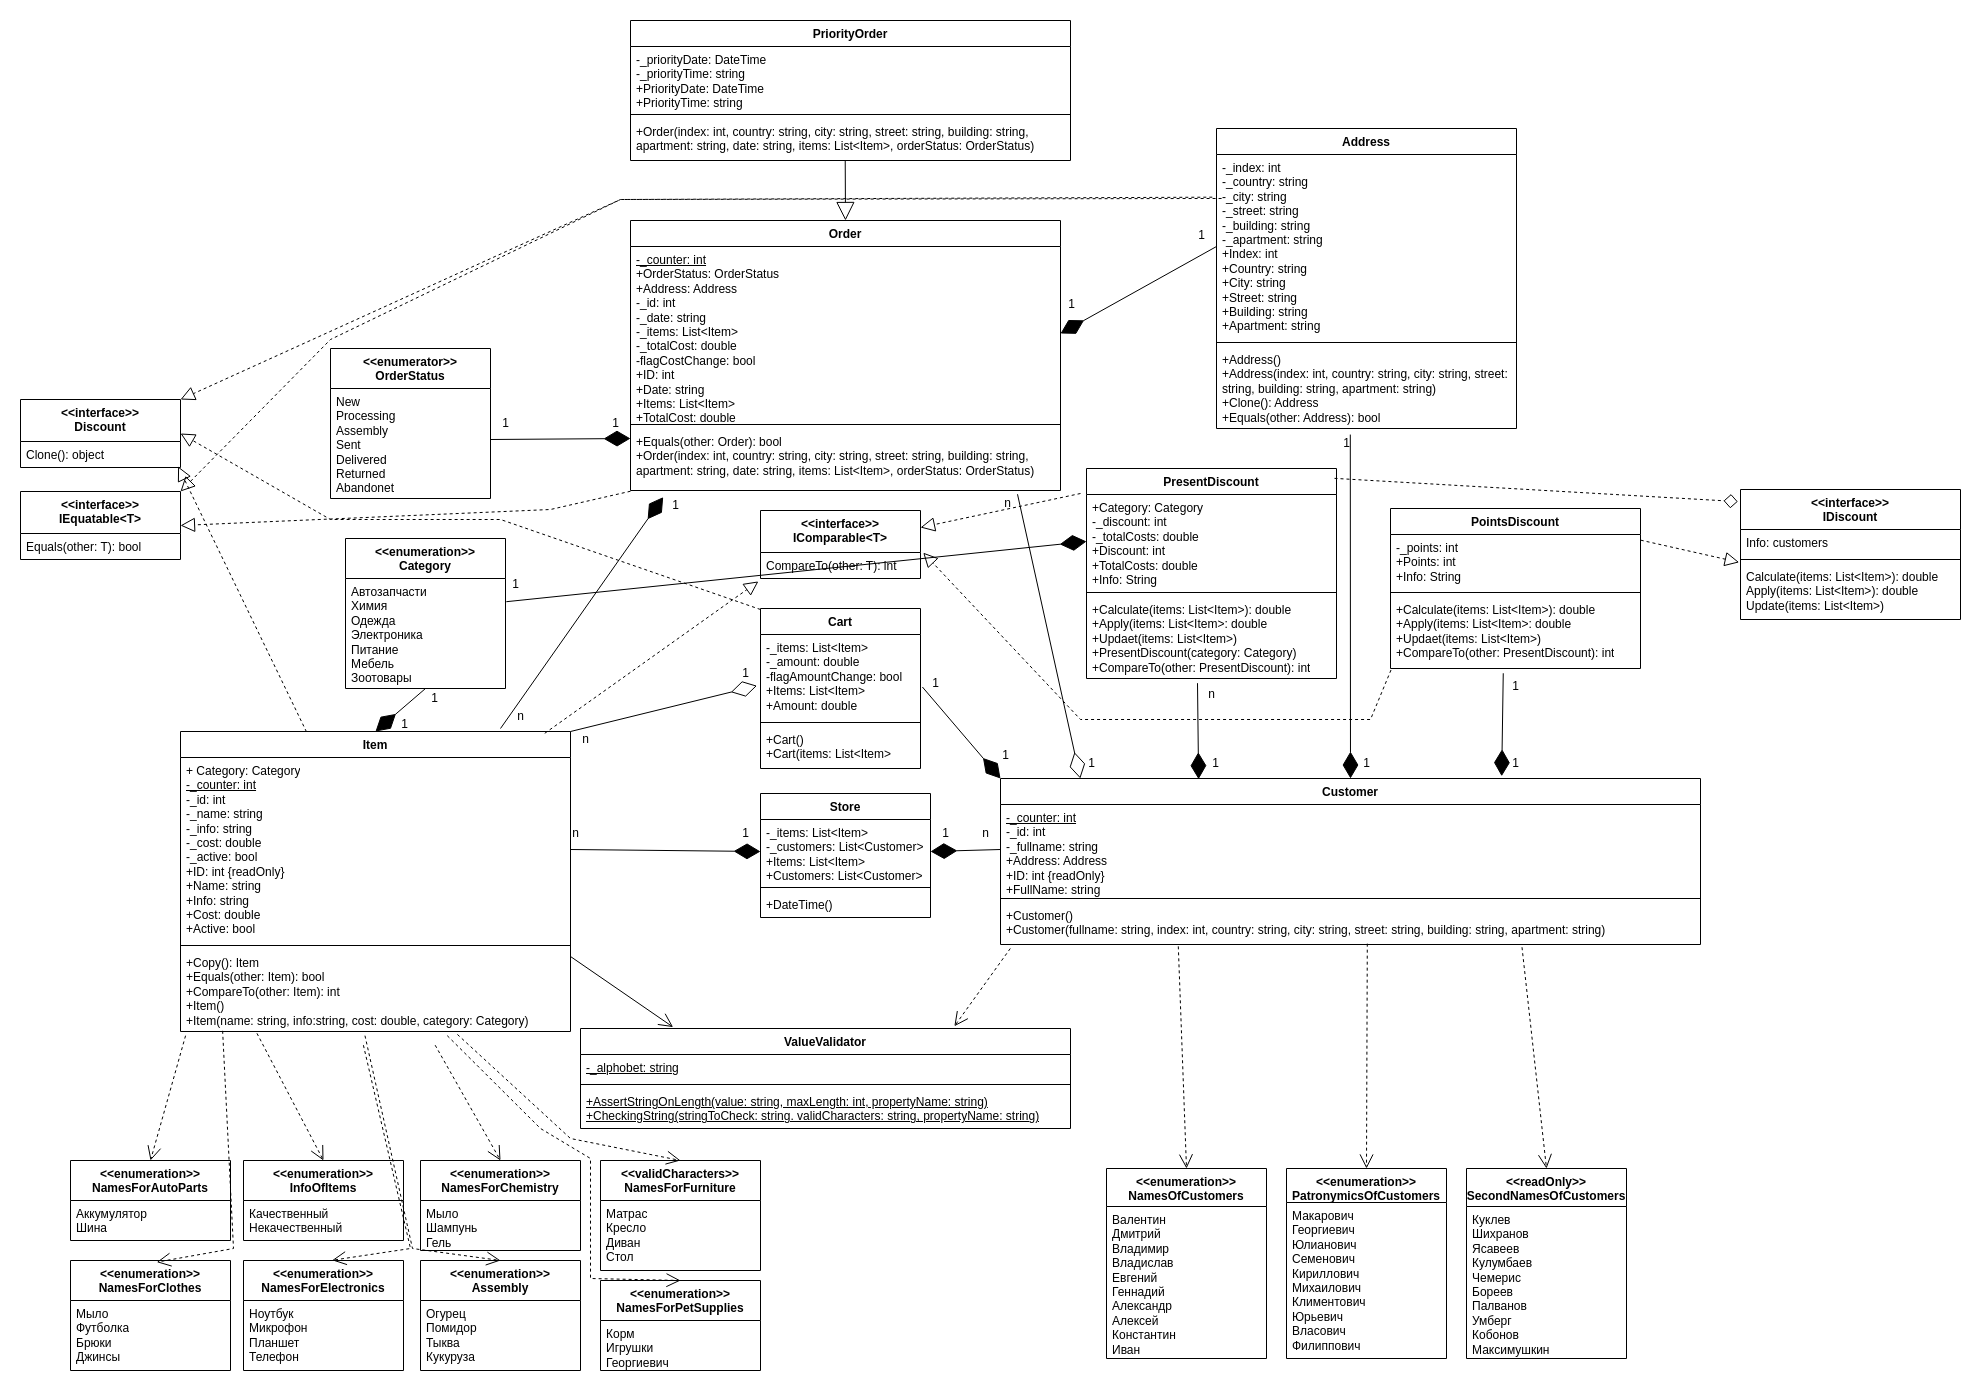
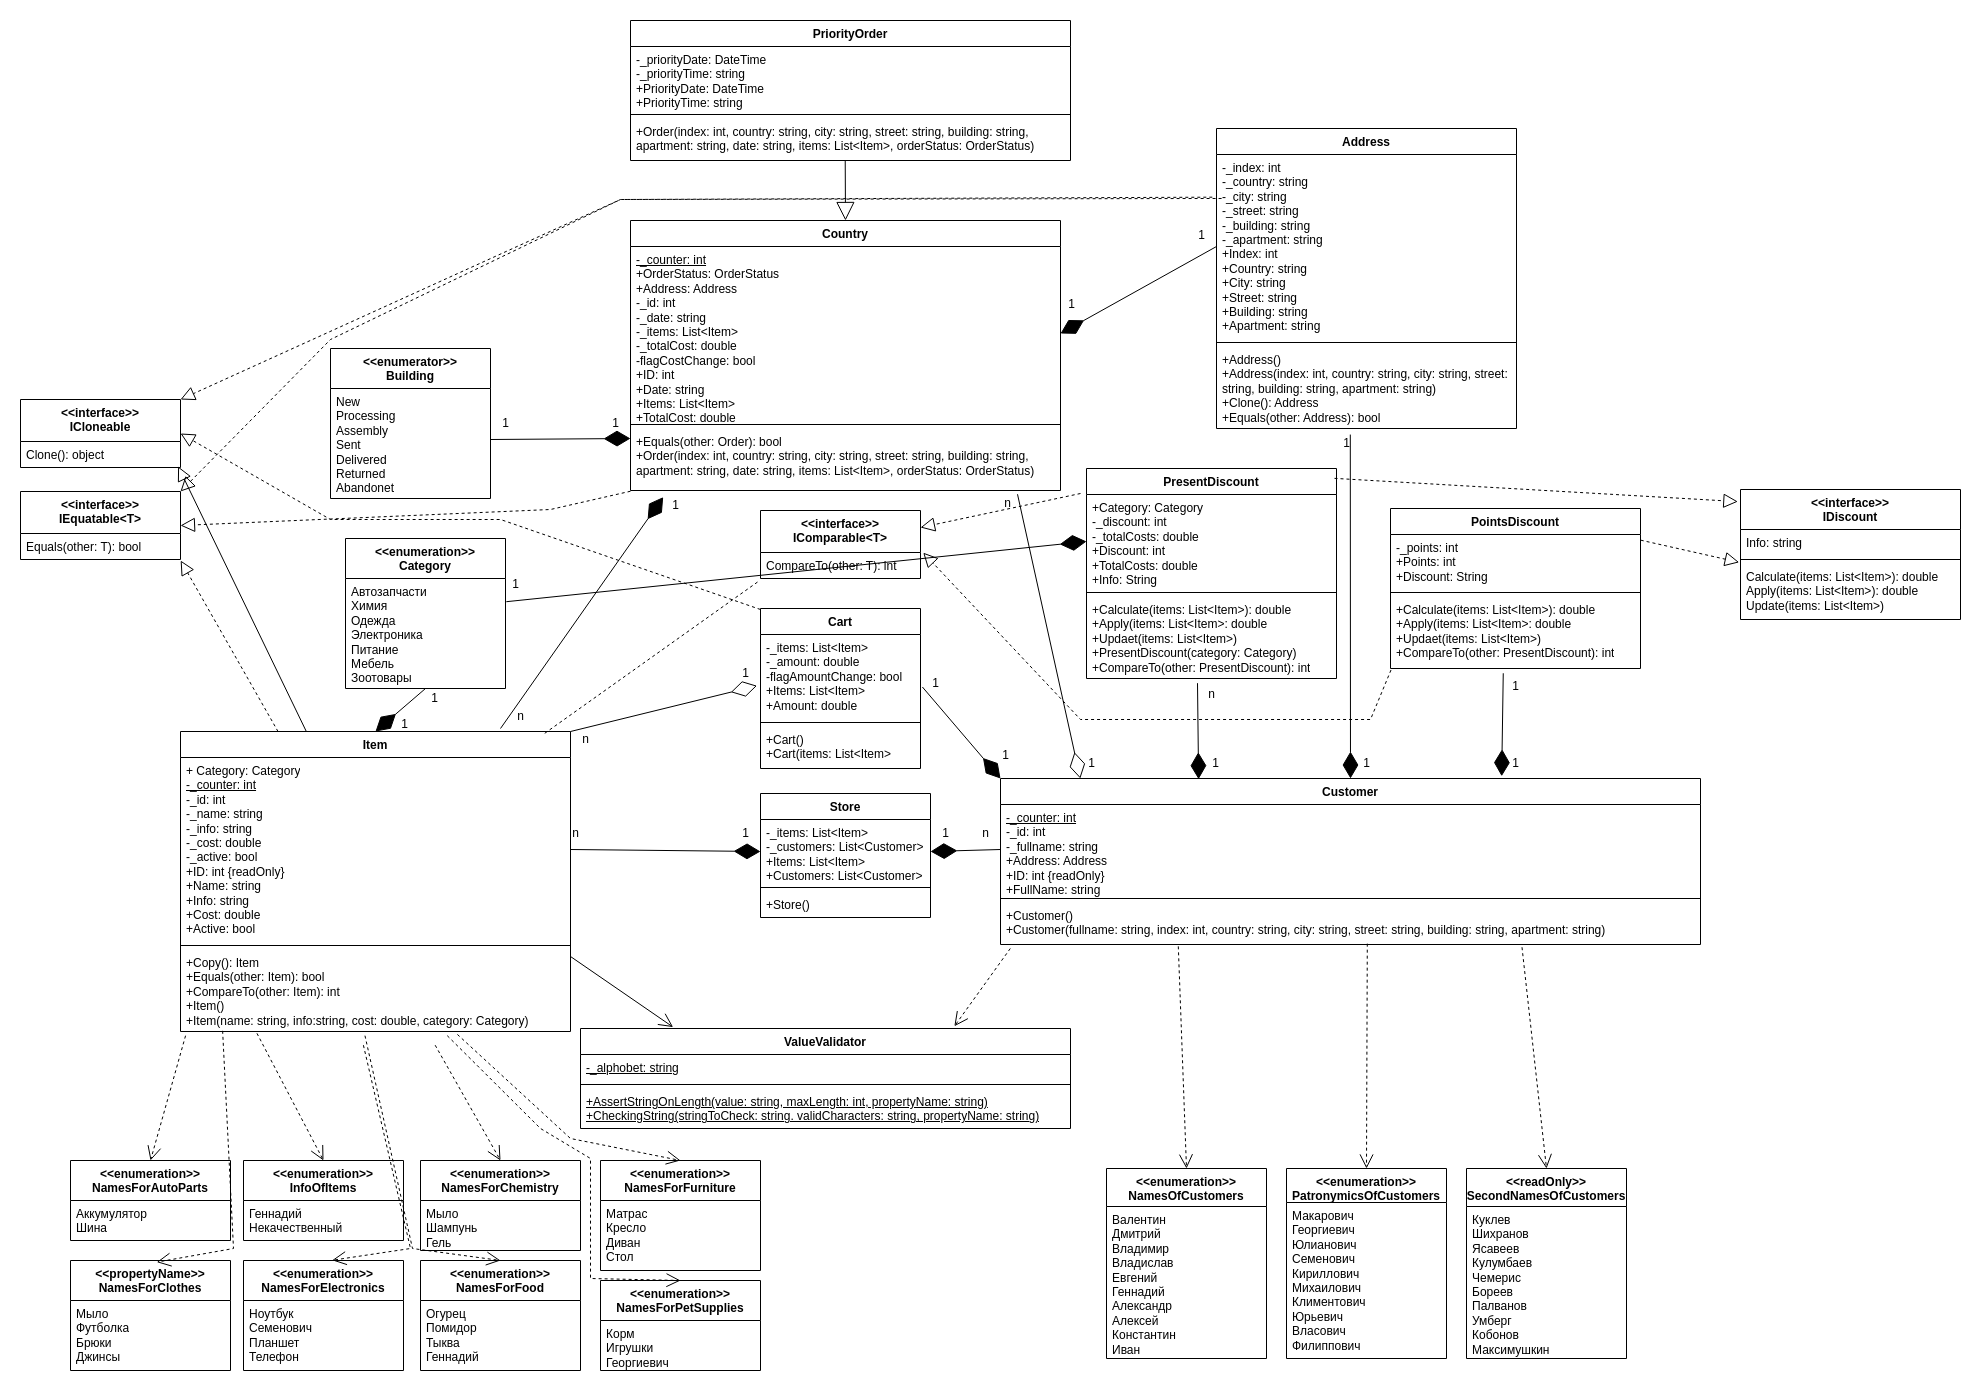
- <mxCell id="62" value="Order" style="swimlane;fontStyle=1;align=center;verticalAlign=top;childLayout=stackLayout;horizontal=1;startSize=26;horizontalStack=0;resizeParent=1;resizeParentMax=0;resizeLast=0;collapsible=1;marginBottom=0;whiteSpace=wrap;html=1;" parent="1" vertex="1"><mxGeometry x="630" y="220" width="430" height="270" as="geometry" /></mxCell>
+ <mxCell id="62" value="Country" style="swimlane;fontStyle=1;align=center;verticalAlign=top;childLayout=stackLayout;horizontal=1;startSize=26;horizontalStack=0;resizeParent=1;resizeParentMax=0;resizeLast=0;collapsible=1;marginBottom=0;whiteSpace=wrap;html=1;" parent="1" vertex="1"><mxGeometry x="630" y="220" width="430" height="270" as="geometry" /></mxCell>
- <mxCell id="60" value="&amp;lt;&amp;lt;enumerator&amp;gt;&amp;gt;&lt;div&gt;OrderStatus&lt;/div&gt;" style="swimlane;fontStyle=1;align=center;verticalAlign=top;childLayout=stackLayout;horizontal=1;startSize=40;horizontalStack=0;resizeParent=1;resizeParentMax=0;resizeLast=0;collapsible=1;marginBottom=0;whiteSpace=wrap;html=1;" parent="1" vertex="1"><mxGeometry x="330" y="348" width="160" height="150" as="geometry" /></mxCell>
+ <mxCell id="60" value="&amp;lt;&amp;lt;enumerator&amp;gt;&amp;gt;&lt;div&gt;Building&lt;/div&gt;" style="swimlane;fontStyle=1;align=center;verticalAlign=top;childLayout=stackLayout;horizontal=1;startSize=40;horizontalStack=0;resizeParent=1;resizeParentMax=0;resizeLast=0;collapsible=1;marginBottom=0;whiteSpace=wrap;html=1;" parent="1" vertex="1"><mxGeometry x="330" y="348" width="160" height="150" as="geometry" /></mxCell>
- <mxCell id="129" value="&amp;lt;&amp;lt;interface&amp;gt;&amp;gt;&lt;div&gt;Discount&lt;/div&gt;" style="swimlane;fontStyle=1;align=center;verticalAlign=top;childLayout=stackLayout;horizontal=1;startSize=42;horizontalStack=0;resizeParent=1;resizeParentMax=0;resizeLast=0;collapsible=1;marginBottom=0;whiteSpace=wrap;html=1;" parent="1" vertex="1"><mxGeometry x="20" y="399" width="160" height="68" as="geometry" /></mxCell>
+ <mxCell id="129" value="&amp;lt;&amp;lt;interface&amp;gt;&amp;gt;&lt;div&gt;ICloneable&lt;/div&gt;" style="swimlane;fontStyle=1;align=center;verticalAlign=top;childLayout=stackLayout;horizontal=1;startSize=42;horizontalStack=0;resizeParent=1;resizeParentMax=0;resizeLast=0;collapsible=1;marginBottom=0;whiteSpace=wrap;html=1;" parent="1" vertex="1"><mxGeometry x="20" y="399" width="160" height="68" as="geometry" /></mxCell>
- <mxCell id="127" value="" style="endArrow=diamond;dashed=1;endFill=0;endSize=12;html=1;rounded=0;entryX=-0.012;entryY=0.093;entryDx=0;entryDy=0;exitX=0.992;exitY=0.047;exitDx=0;exitDy=0;exitPerimeter=0;entryPerimeter=0;" parent="1" source="106" target="123" edge="1"><mxGeometry width="160" relative="1" as="geometry"><mxPoint x="1330" y="529" as="sourcePoint" /><mxPoint x="1490" y="529" as="targetPoint" /></mxGeometry></mxCell>
+ <mxCell id="127" value="" style="endArrow=block;dashed=1;endFill=0;endSize=12;html=1;rounded=0;entryX=-0.012;entryY=0.093;entryDx=0;entryDy=0;exitX=0.992;exitY=0.047;exitDx=0;exitDy=0;exitPerimeter=0;entryPerimeter=0;" parent="1" source="106" target="123" edge="1"><mxGeometry width="160" relative="1" as="geometry"><mxPoint x="1330" y="529" as="sourcePoint" /><mxPoint x="1490" y="529" as="targetPoint" /></mxGeometry></mxCell>
- <mxCell id="124" value="Info: customers" style="text;strokeColor=none;fillColor=none;align=left;verticalAlign=top;spacingLeft=4;spacingRight=4;overflow=hidden;rotatable=0;points=[[0,0.5],[1,0.5]];portConstraint=eastwest;whiteSpace=wrap;html=1;" parent="123" vertex="1"><mxGeometry y="40" width="220" height="26" as="geometry" /></mxCell>
+ <mxCell id="124" value="Info: string" style="text;strokeColor=none;fillColor=none;align=left;verticalAlign=top;spacingLeft=4;spacingRight=4;overflow=hidden;rotatable=0;points=[[0,0.5],[1,0.5]];portConstraint=eastwest;whiteSpace=wrap;html=1;" parent="123" vertex="1"><mxGeometry y="40" width="220" height="26" as="geometry" /></mxCell>
- <mxCell id="103" value="-_points: int&lt;div&gt;+Points: int&lt;/div&gt;&lt;div&gt;+Info: String&lt;/div&gt;" style="text;strokeColor=none;fillColor=none;align=left;verticalAlign=top;spacingLeft=4;spacingRight=4;overflow=hidden;rotatable=0;points=[[0,0.5],[1,0.5]];portConstraint=eastwest;whiteSpace=wrap;html=1;" parent="102" vertex="1"><mxGeometry y="26" width="250" height="54" as="geometry" /></mxCell>
+ <mxCell id="103" value="-_points: int&lt;div&gt;+Points: int&lt;/div&gt;&lt;div&gt;+Discount: String&lt;/div&gt;" style="text;strokeColor=none;fillColor=none;align=left;verticalAlign=top;spacingLeft=4;spacingRight=4;overflow=hidden;rotatable=0;points=[[0,0.5],[1,0.5]];portConstraint=eastwest;whiteSpace=wrap;html=1;" parent="102" vertex="1"><mxGeometry y="26" width="250" height="54" as="geometry" /></mxCell>
- <mxCell id="138" value="" style="endArrow=block;dashed=1;endFill=0;endSize=12;html=1;rounded=0;entryX=-0.013;entryY=1.112;entryDx=0;entryDy=0;entryPerimeter=0;exitX=0.934;exitY=0.006;exitDx=0;exitDy=0;exitPerimeter=0;" parent="1" source="2" target="134" edge="1"><mxGeometry width="160" relative="1" as="geometry"><mxPoint x="50" y="729" as="sourcePoint" /><mxPoint x="210" y="729" as="targetPoint" /></mxGeometry></mxCell>
+ <mxCell id="138" value="" style="endArrow=none;dashed=1;endFill=0;endSize=12;html=1;rounded=0;entryX=-0.013;entryY=1.112;entryDx=0;entryDy=0;entryPerimeter=0;exitX=0.934;exitY=0.006;exitDx=0;exitDy=0;exitPerimeter=0;" parent="1" source="2" target="134" edge="1"><mxGeometry width="160" relative="1" as="geometry"><mxPoint x="50" y="729" as="sourcePoint" /><mxPoint x="210" y="729" as="targetPoint" /></mxGeometry></mxCell>
- <mxCell id="136" value="" style="endArrow=block;dashed=1;endFill=0;endSize=12;html=1;rounded=0;entryX=0.985;entryY=0.957;entryDx=0;entryDy=0;entryPerimeter=0;exitX=0.323;exitY=0.001;exitDx=0;exitDy=0;exitPerimeter=0;" parent="1" source="2" target="130" edge="1"><mxGeometry width="160" relative="1" as="geometry"><mxPoint x="260" y="689" as="sourcePoint" /><mxPoint x="420" y="689" as="targetPoint" /></mxGeometry></mxCell>
+ <mxCell id="136" value="" style="endArrow=block;dashed=0;endFill=0;endSize=12;html=1;rounded=0;entryX=0.985;entryY=0.957;entryDx=0;entryDy=0;entryPerimeter=0;exitX=0.323;exitY=0.001;exitDx=0;exitDy=0;exitPerimeter=0;" parent="1" source="2" target="130" edge="1"><mxGeometry width="160" relative="1" as="geometry"><mxPoint x="260" y="689" as="sourcePoint" /><mxPoint x="420" y="689" as="targetPoint" /></mxGeometry></mxCell>
+ <mxCell id="137" value="" style="endArrow=block;dashed=1;endFill=0;endSize=12;html=1;rounded=0;entryX=1.001;entryY=1.039;entryDx=0;entryDy=0;entryPerimeter=0;exitX=0.25;exitY=0;exitDx=0;exitDy=0;" parent="1" source="2" target="132" edge="1"><mxGeometry width="160" relative="1" as="geometry"><mxPoint x="200" y="707.82" as="sourcePoint" /><mxPoint x="360" y="707.82" as="targetPoint" /></mxGeometry></mxCell>
- <mxCell id="27" value="+DateTime()" style="text;strokeColor=none;fillColor=none;align=left;verticalAlign=top;spacingLeft=4;spacingRight=4;overflow=hidden;rotatable=0;points=[[0,0.5],[1,0.5]];portConstraint=eastwest;whiteSpace=wrap;html=1;" parent="24" vertex="1"><mxGeometry y="98" width="170" height="26" as="geometry" /></mxCell>
+ <mxCell id="27" value="+Store()" style="text;strokeColor=none;fillColor=none;align=left;verticalAlign=top;spacingLeft=4;spacingRight=4;overflow=hidden;rotatable=0;points=[[0,0.5],[1,0.5]];portConstraint=eastwest;whiteSpace=wrap;html=1;" parent="24" vertex="1"><mxGeometry y="98" width="170" height="26" as="geometry" /></mxCell>
- <mxCell id="49" value="&amp;lt;&amp;lt;validCharacters&amp;gt;&amp;gt;&lt;div&gt;NamesForFurniture&lt;/div&gt;" style="swimlane;fontStyle=1;align=center;verticalAlign=top;childLayout=stackLayout;horizontal=1;startSize=40;horizontalStack=0;resizeParent=1;resizeParentMax=0;resizeLast=0;collapsible=1;marginBottom=0;whiteSpace=wrap;html=1;" parent="1" vertex="1"><mxGeometry x="600" y="1160" width="160" height="110" as="geometry" /></mxCell>
+ <mxCell id="49" value="&amp;lt;&amp;lt;enumeration&amp;gt;&amp;gt;&lt;div&gt;NamesForFurniture&lt;/div&gt;" style="swimlane;fontStyle=1;align=center;verticalAlign=top;childLayout=stackLayout;horizontal=1;startSize=40;horizontalStack=0;resizeParent=1;resizeParentMax=0;resizeLast=0;collapsible=1;marginBottom=0;whiteSpace=wrap;html=1;" parent="1" vertex="1"><mxGeometry x="600" y="1160" width="160" height="110" as="geometry" /></mxCell>
- <mxCell id="38" value="Качественный&lt;div&gt;Некачественный&lt;/div&gt;" style="text;strokeColor=none;fillColor=none;align=left;verticalAlign=top;spacingLeft=4;spacingRight=4;overflow=hidden;rotatable=0;points=[[0,0.5],[1,0.5]];portConstraint=eastwest;whiteSpace=wrap;html=1;" parent="37" vertex="1"><mxGeometry y="40" width="160" height="40" as="geometry" /></mxCell>
+ <mxCell id="38" value="Геннадий&lt;div&gt;Некачественный&lt;/div&gt;" style="text;strokeColor=none;fillColor=none;align=left;verticalAlign=top;spacingLeft=4;spacingRight=4;overflow=hidden;rotatable=0;points=[[0,0.5],[1,0.5]];portConstraint=eastwest;whiteSpace=wrap;html=1;" parent="37" vertex="1"><mxGeometry y="40" width="160" height="40" as="geometry" /></mxCell>
- <mxCell id="43" value="&amp;lt;&amp;lt;enumeration&amp;gt;&amp;gt;&lt;div&gt;NamesForClothes&lt;/div&gt;" style="swimlane;fontStyle=1;align=center;verticalAlign=top;childLayout=stackLayout;horizontal=1;startSize=40;horizontalStack=0;resizeParent=1;resizeParentMax=0;resizeLast=0;collapsible=1;marginBottom=0;whiteSpace=wrap;html=1;" parent="1" vertex="1"><mxGeometry x="70" y="1260" width="160" height="110" as="geometry" /></mxCell>
+ <mxCell id="43" value="&amp;lt;&amp;lt;propertyName&amp;gt;&amp;gt;&lt;div&gt;NamesForClothes&lt;/div&gt;" style="swimlane;fontStyle=1;align=center;verticalAlign=top;childLayout=stackLayout;horizontal=1;startSize=40;horizontalStack=0;resizeParent=1;resizeParentMax=0;resizeLast=0;collapsible=1;marginBottom=0;whiteSpace=wrap;html=1;" parent="1" vertex="1"><mxGeometry x="70" y="1260" width="160" height="110" as="geometry" /></mxCell>
- <mxCell id="47" value="&amp;lt;&amp;lt;enumeration&amp;gt;&amp;gt;&lt;div&gt;Assembly&lt;/div&gt;" style="swimlane;fontStyle=1;align=center;verticalAlign=top;childLayout=stackLayout;horizontal=1;startSize=40;horizontalStack=0;resizeParent=1;resizeParentMax=0;resizeLast=0;collapsible=1;marginBottom=0;whiteSpace=wrap;html=1;" parent="1" vertex="1"><mxGeometry x="420" y="1260" width="160" height="110" as="geometry" /></mxCell>
+ <mxCell id="47" value="&amp;lt;&amp;lt;enumeration&amp;gt;&amp;gt;&lt;div&gt;NamesForFood&lt;/div&gt;" style="swimlane;fontStyle=1;align=center;verticalAlign=top;childLayout=stackLayout;horizontal=1;startSize=40;horizontalStack=0;resizeParent=1;resizeParentMax=0;resizeLast=0;collapsible=1;marginBottom=0;whiteSpace=wrap;html=1;" parent="1" vertex="1"><mxGeometry x="420" y="1260" width="160" height="110" as="geometry" /></mxCell>
- <mxCell id="46" value="Ноутбук&lt;div&gt;Микрофон&lt;/div&gt;&lt;div&gt;Планшет&lt;/div&gt;&lt;div&gt;Телефон&lt;/div&gt;" style="text;strokeColor=none;fillColor=none;align=left;verticalAlign=top;spacingLeft=4;spacingRight=4;overflow=hidden;rotatable=0;points=[[0,0.5],[1,0.5]];portConstraint=eastwest;whiteSpace=wrap;html=1;" parent="45" vertex="1"><mxGeometry y="40" width="160" height="70" as="geometry" /></mxCell>
+ <mxCell id="46" value="Ноутбук&lt;div&gt;Семенович&lt;/div&gt;&lt;div&gt;Планшет&lt;/div&gt;&lt;div&gt;Телефон&lt;/div&gt;" style="text;strokeColor=none;fillColor=none;align=left;verticalAlign=top;spacingLeft=4;spacingRight=4;overflow=hidden;rotatable=0;points=[[0,0.5],[1,0.5]];portConstraint=eastwest;whiteSpace=wrap;html=1;" parent="45" vertex="1"><mxGeometry y="40" width="160" height="70" as="geometry" /></mxCell>
- <mxCell id="48" value="Огурец&lt;div&gt;Помидор&lt;/div&gt;&lt;div&gt;Тыква&lt;/div&gt;&lt;div&gt;Кукуруза&lt;/div&gt;" style="text;strokeColor=none;fillColor=none;align=left;verticalAlign=top;spacingLeft=4;spacingRight=4;overflow=hidden;rotatable=0;points=[[0,0.5],[1,0.5]];portConstraint=eastwest;whiteSpace=wrap;html=1;" parent="47" vertex="1"><mxGeometry y="40" width="160" height="70" as="geometry" /></mxCell>
+ <mxCell id="48" value="Огурец&lt;div&gt;Помидор&lt;/div&gt;&lt;div&gt;Тыква&lt;/div&gt;&lt;div&gt;Геннадий&lt;/div&gt;" style="text;strokeColor=none;fillColor=none;align=left;verticalAlign=top;spacingLeft=4;spacingRight=4;overflow=hidden;rotatable=0;points=[[0,0.5],[1,0.5]];portConstraint=eastwest;whiteSpace=wrap;html=1;" parent="47" vertex="1"><mxGeometry y="40" width="160" height="70" as="geometry" /></mxCell>
